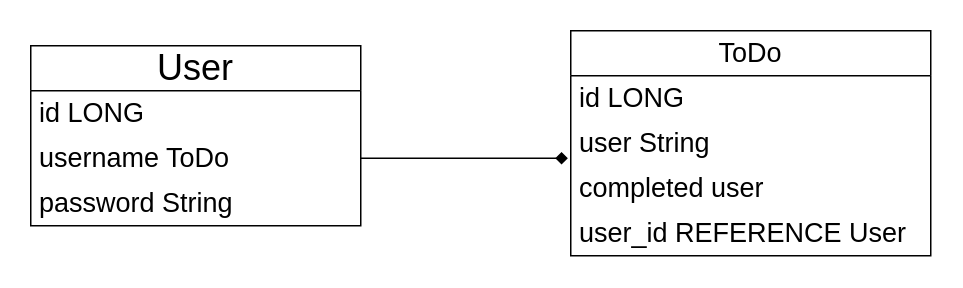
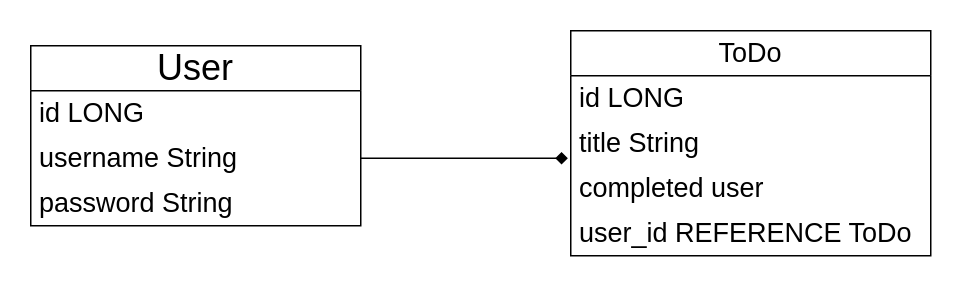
- <mxCell id="8" value="user String" style="text;strokeColor=none;fillColor=none;align=left;verticalAlign=middle;spacingLeft=4;spacingRight=4;overflow=hidden;points=[[0,0.5],[1,0.5]];portConstraint=eastwest;rotatable=0;whiteSpace=wrap;html=1;fontSize=18;" vertex="1" parent="6"><mxGeometry y="60" width="240" height="30" as="geometry" /></mxCell>
+ <mxCell id="8" value="title String" style="text;strokeColor=none;fillColor=none;align=left;verticalAlign=middle;spacingLeft=4;spacingRight=4;overflow=hidden;points=[[0,0.5],[1,0.5]];portConstraint=eastwest;rotatable=0;whiteSpace=wrap;html=1;fontSize=18;" vertex="1" parent="6"><mxGeometry y="60" width="240" height="30" as="geometry" /></mxCell>
- <mxCell id="4" value="&lt;font style=&quot;font-size: 18px;&quot;&gt;username ToDo&lt;/font&gt;" style="text;strokeColor=none;fillColor=none;align=left;verticalAlign=middle;spacingLeft=4;spacingRight=4;overflow=hidden;points=[[0,0.5],[1,0.5]];portConstraint=eastwest;rotatable=0;whiteSpace=wrap;html=1;" vertex="1" parent="2"><mxGeometry y="60" width="220" height="30" as="geometry" /></mxCell>
+ <mxCell id="4" value="&lt;font style=&quot;font-size: 18px;&quot;&gt;username String&lt;/font&gt;" style="text;strokeColor=none;fillColor=none;align=left;verticalAlign=middle;spacingLeft=4;spacingRight=4;overflow=hidden;points=[[0,0.5],[1,0.5]];portConstraint=eastwest;rotatable=0;whiteSpace=wrap;html=1;" vertex="1" parent="2"><mxGeometry y="60" width="220" height="30" as="geometry" /></mxCell>
- <mxCell id="10" value="user_id REFERENCE User" style="text;strokeColor=none;fillColor=none;align=left;verticalAlign=middle;spacingLeft=4;spacingRight=4;overflow=hidden;points=[[0,0.5],[1,0.5]];portConstraint=eastwest;rotatable=0;whiteSpace=wrap;html=1;fontSize=18;" vertex="1" parent="6"><mxGeometry y="120" width="240" height="30" as="geometry" /></mxCell>
+ <mxCell id="10" value="user_id REFERENCE ToDo" style="text;strokeColor=none;fillColor=none;align=left;verticalAlign=middle;spacingLeft=4;spacingRight=4;overflow=hidden;points=[[0,0.5],[1,0.5]];portConstraint=eastwest;rotatable=0;whiteSpace=wrap;html=1;fontSize=18;" vertex="1" parent="6"><mxGeometry y="120" width="240" height="30" as="geometry" /></mxCell>
